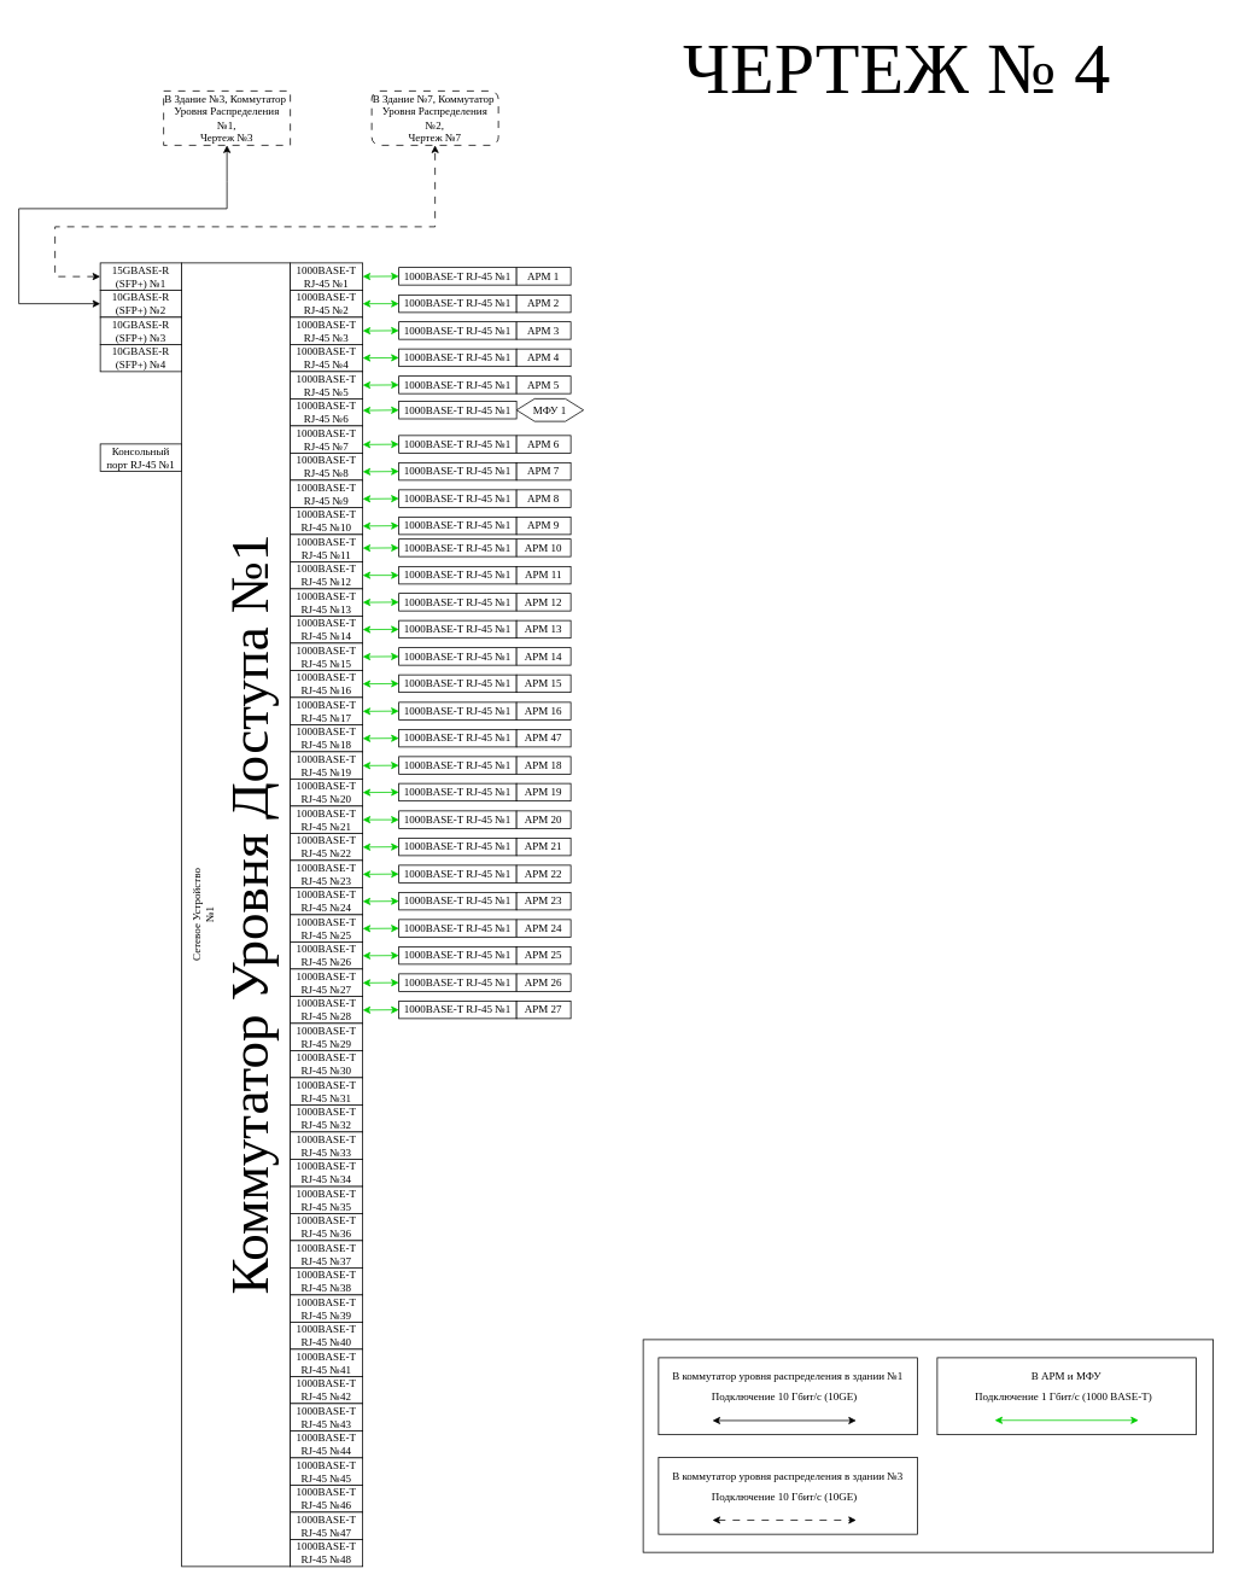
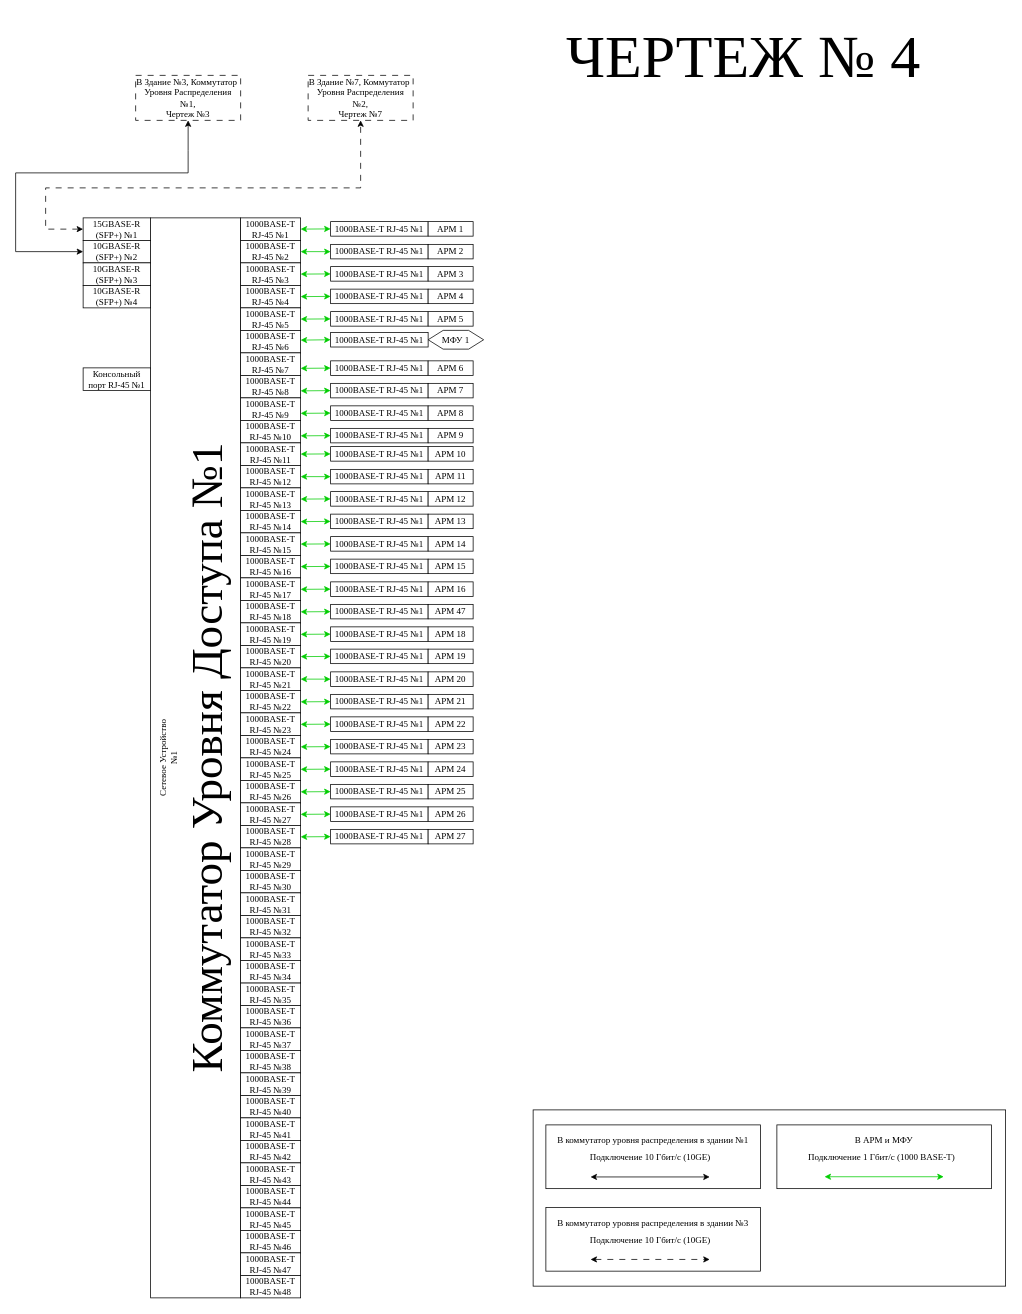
- <mxCell id="194" value="В Здание №7, Коммутатор&amp;nbsp; Уровня Распределения №2,&lt;div style=&quot;border-color: var(--border-color);&quot;&gt;Чертеж №7&lt;/div&gt;" style="whiteSpace=wrap;html=1;dashed=1;dashPattern=8 8;fontFamily=Times New Roman;rounded=1;" parent="1" vertex="1"><mxGeometry x="410" y="100" width="140" height="60" as="geometry" /></mxCell>
+ <mxCell id="194" value="В Здание №7, Коммутатор&amp;nbsp; Уровня Распределения №2,&lt;div style=&quot;border-color: var(--border-color);&quot;&gt;Чертеж №7&lt;/div&gt;" style="rounded=0;whiteSpace=wrap;html=1;dashed=1;dashPattern=8 8;fontFamily=Times New Roman;" parent="1" vertex="1"><mxGeometry x="410" y="100" width="140" height="60" as="geometry" /></mxCell>
